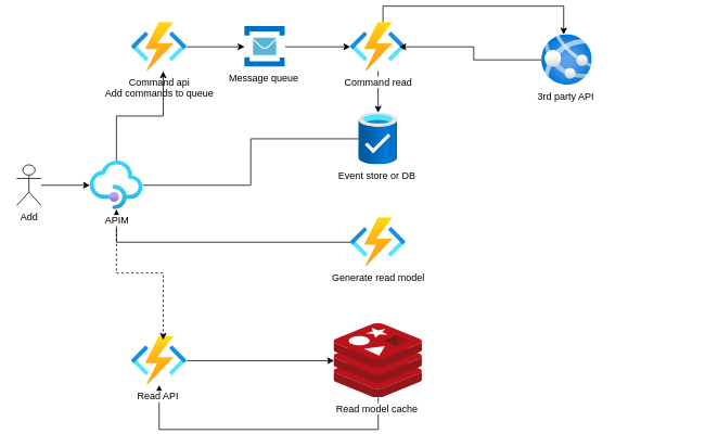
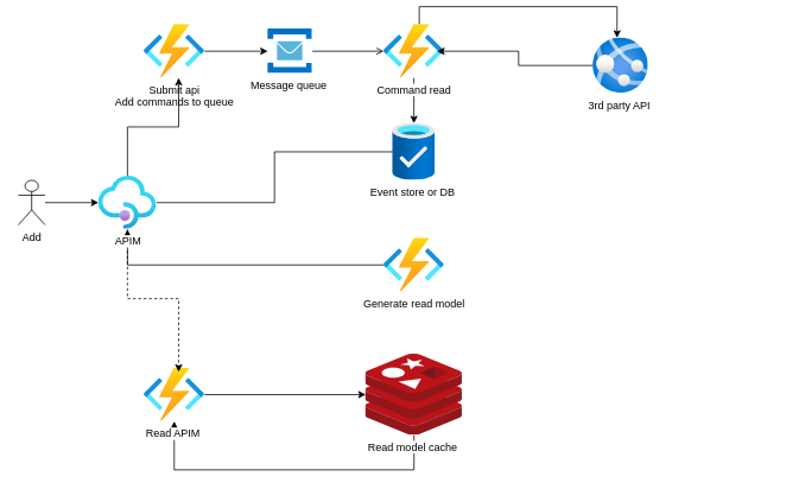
- <mxCell id="12" value="" style="edgeStyle=orthogonalEdgeStyle;rounded=0;orthogonalLoop=1;jettySize=auto;html=1;" parent="1" source="13" target="16" edge="1"><mxGeometry relative="1" as="geometry" /></mxCell>
+ <mxCell id="12" value="" style="edgeStyle=orthogonalEdgeStyle;rounded=0;orthogonalLoop=1;jettySize=auto;html=1;endArrow=open;" parent="1" source="13" target="16" edge="1"><mxGeometry relative="1" as="geometry" /></mxCell>
- <mxCell id="11" value="Command api&lt;br&gt;Add commands to queue" style="aspect=fixed;html=1;points=[];align=center;image;fontSize=12;image=img/lib/azure2/iot/Function_Apps.svg;" parent="1" vertex="1"><mxGeometry x="161.01" y="20" width="68" height="60" as="geometry" /></mxCell>
+ <mxCell id="11" value="Submit api&lt;br&gt;Add commands to queue" style="aspect=fixed;html=1;points=[];align=center;image;fontSize=12;image=img/lib/azure2/iot/Function_Apps.svg;" parent="1" vertex="1"><mxGeometry x="161.01" y="20" width="68" height="60" as="geometry" /></mxCell>
- <mxCell id="9" value="Read API&amp;nbsp;" style="aspect=fixed;html=1;points=[];align=center;image;fontSize=12;image=img/lib/azure2/iot/Function_Apps.svg;" parent="1" vertex="1"><mxGeometry x="161.01" y="405.55" width="68" height="60" as="geometry" /></mxCell>
+ <mxCell id="9" value="Read APIM&amp;nbsp;" style="aspect=fixed;html=1;points=[];align=center;image;fontSize=12;image=img/lib/azure2/iot/Function_Apps.svg;" parent="1" vertex="1"><mxGeometry x="161.01" y="405.55" width="68" height="60" as="geometry" /></mxCell>
